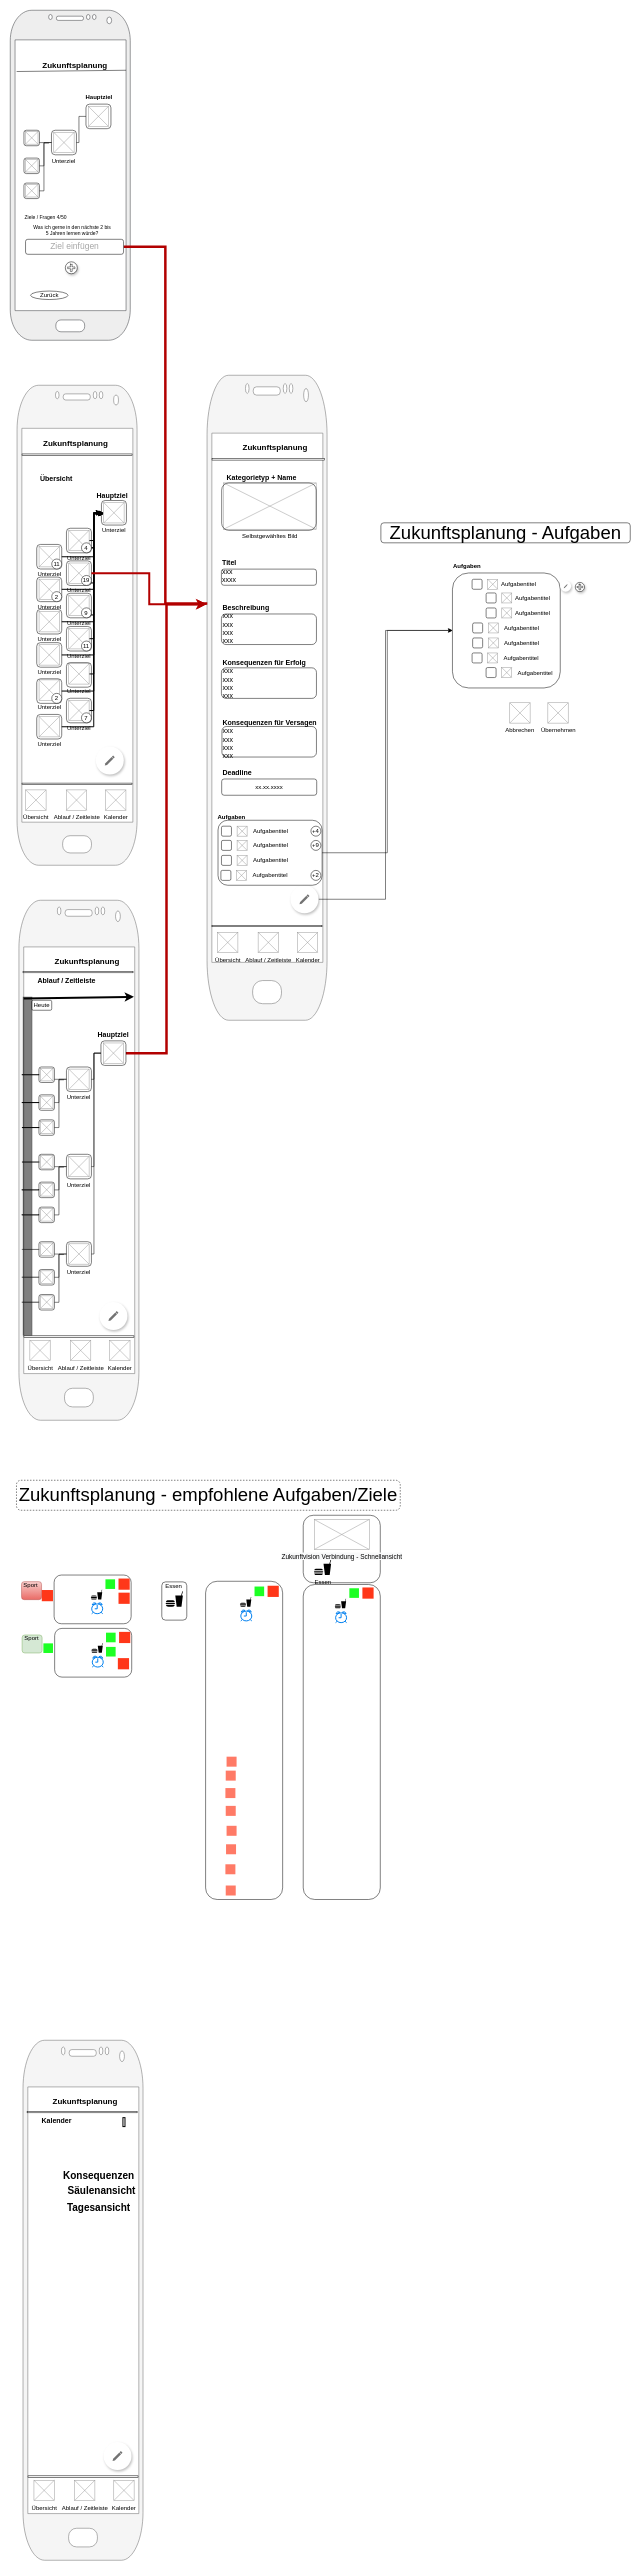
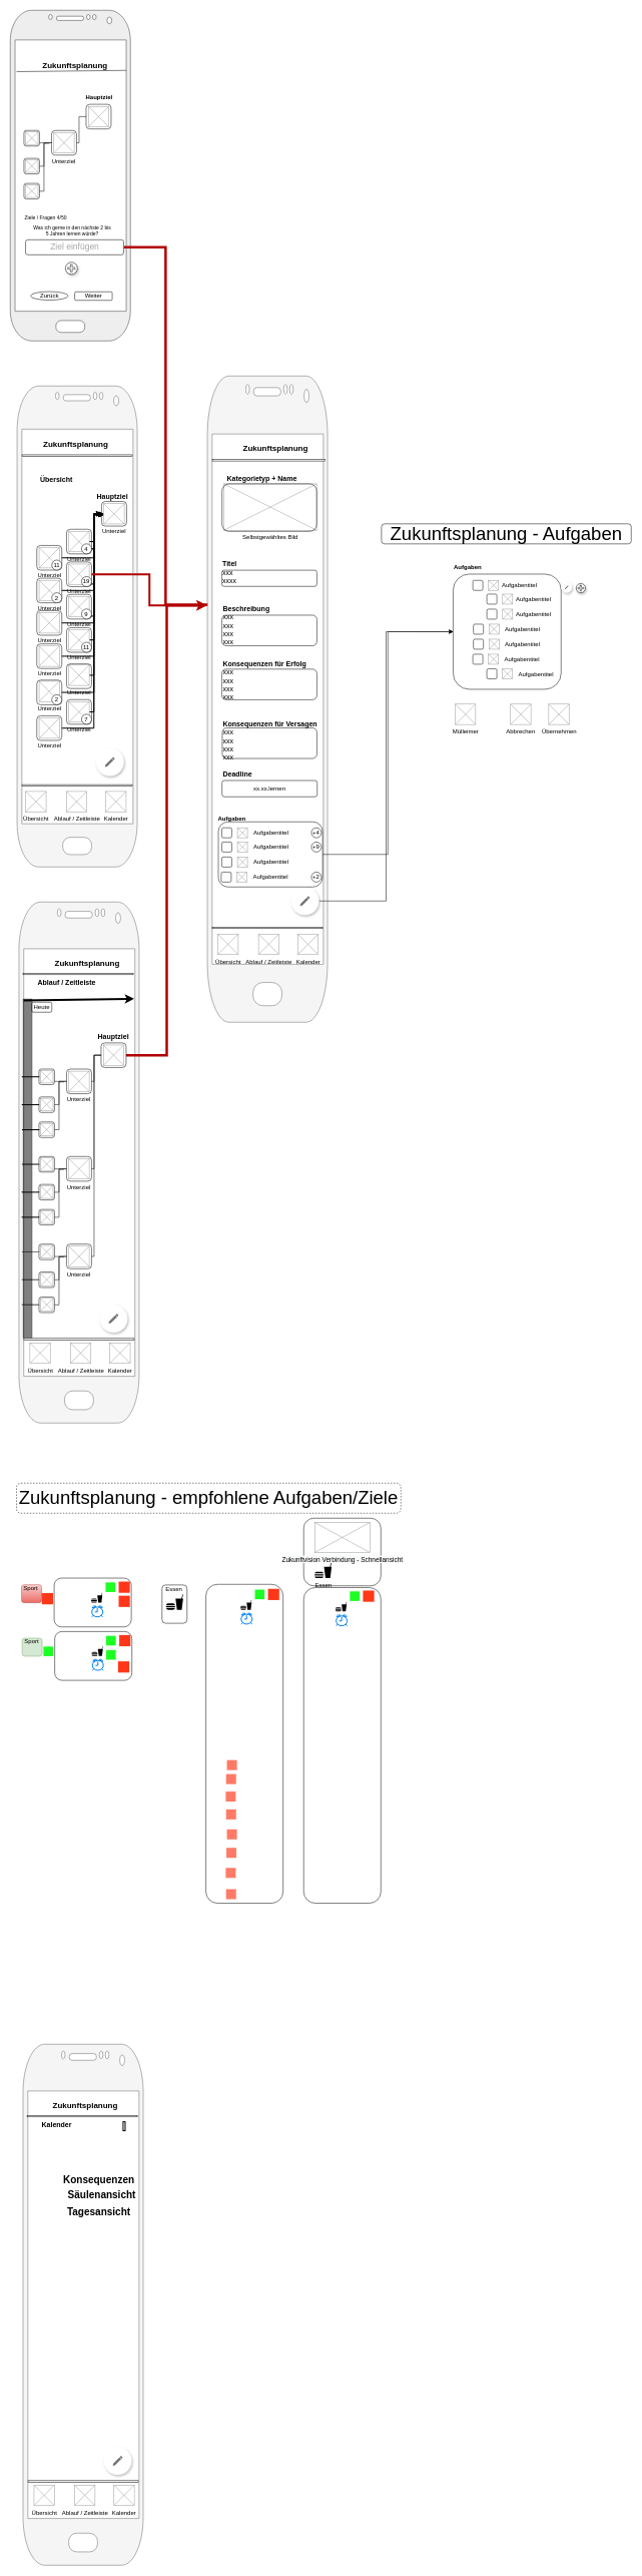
+ <mxCell id="193" value="Weiter" style="rounded=1;whiteSpace=wrap;html=1;strokeWidth=1;fontSize=12;" parent="1" vertex="1"><mxGeometry x="148.67" y="581.98" width="75" height="17" as="geometry" /></mxCell>
+ <mxCell id="340" value="&lt;font style=&quot;font-size: 12px&quot;&gt;Mülleimer&lt;br&gt;&lt;/font&gt;" style="verticalLabelPosition=bottom;shadow=0;dashed=0;align=center;html=1;verticalAlign=top;strokeWidth=1;shape=mxgraph.mockup.graphics.simpleIcon;strokeColor=#999999;fillColor=#FFFFFF;aspect=fixed;fontSize=12;" parent="1" vertex="1"><mxGeometry x="908.49" y="1405.03" width="40.71" height="40.71" as="geometry" /></mxCell>
- <mxCell id="221" value="xx.xx.xxxx" style="rounded=1;whiteSpace=wrap;html=1;fillColor=none;" parent="1" vertex="1"><mxGeometry x="442.85" y="1557.45" width="190.06" height="32.55" as="geometry" /></mxCell>
+ <mxCell id="221" value="xx.xx.lernen" style="rounded=1;whiteSpace=wrap;html=1;fillColor=none;" parent="1" vertex="1"><mxGeometry x="442.85" y="1557.45" width="190.06" height="32.55" as="geometry" /></mxCell>
